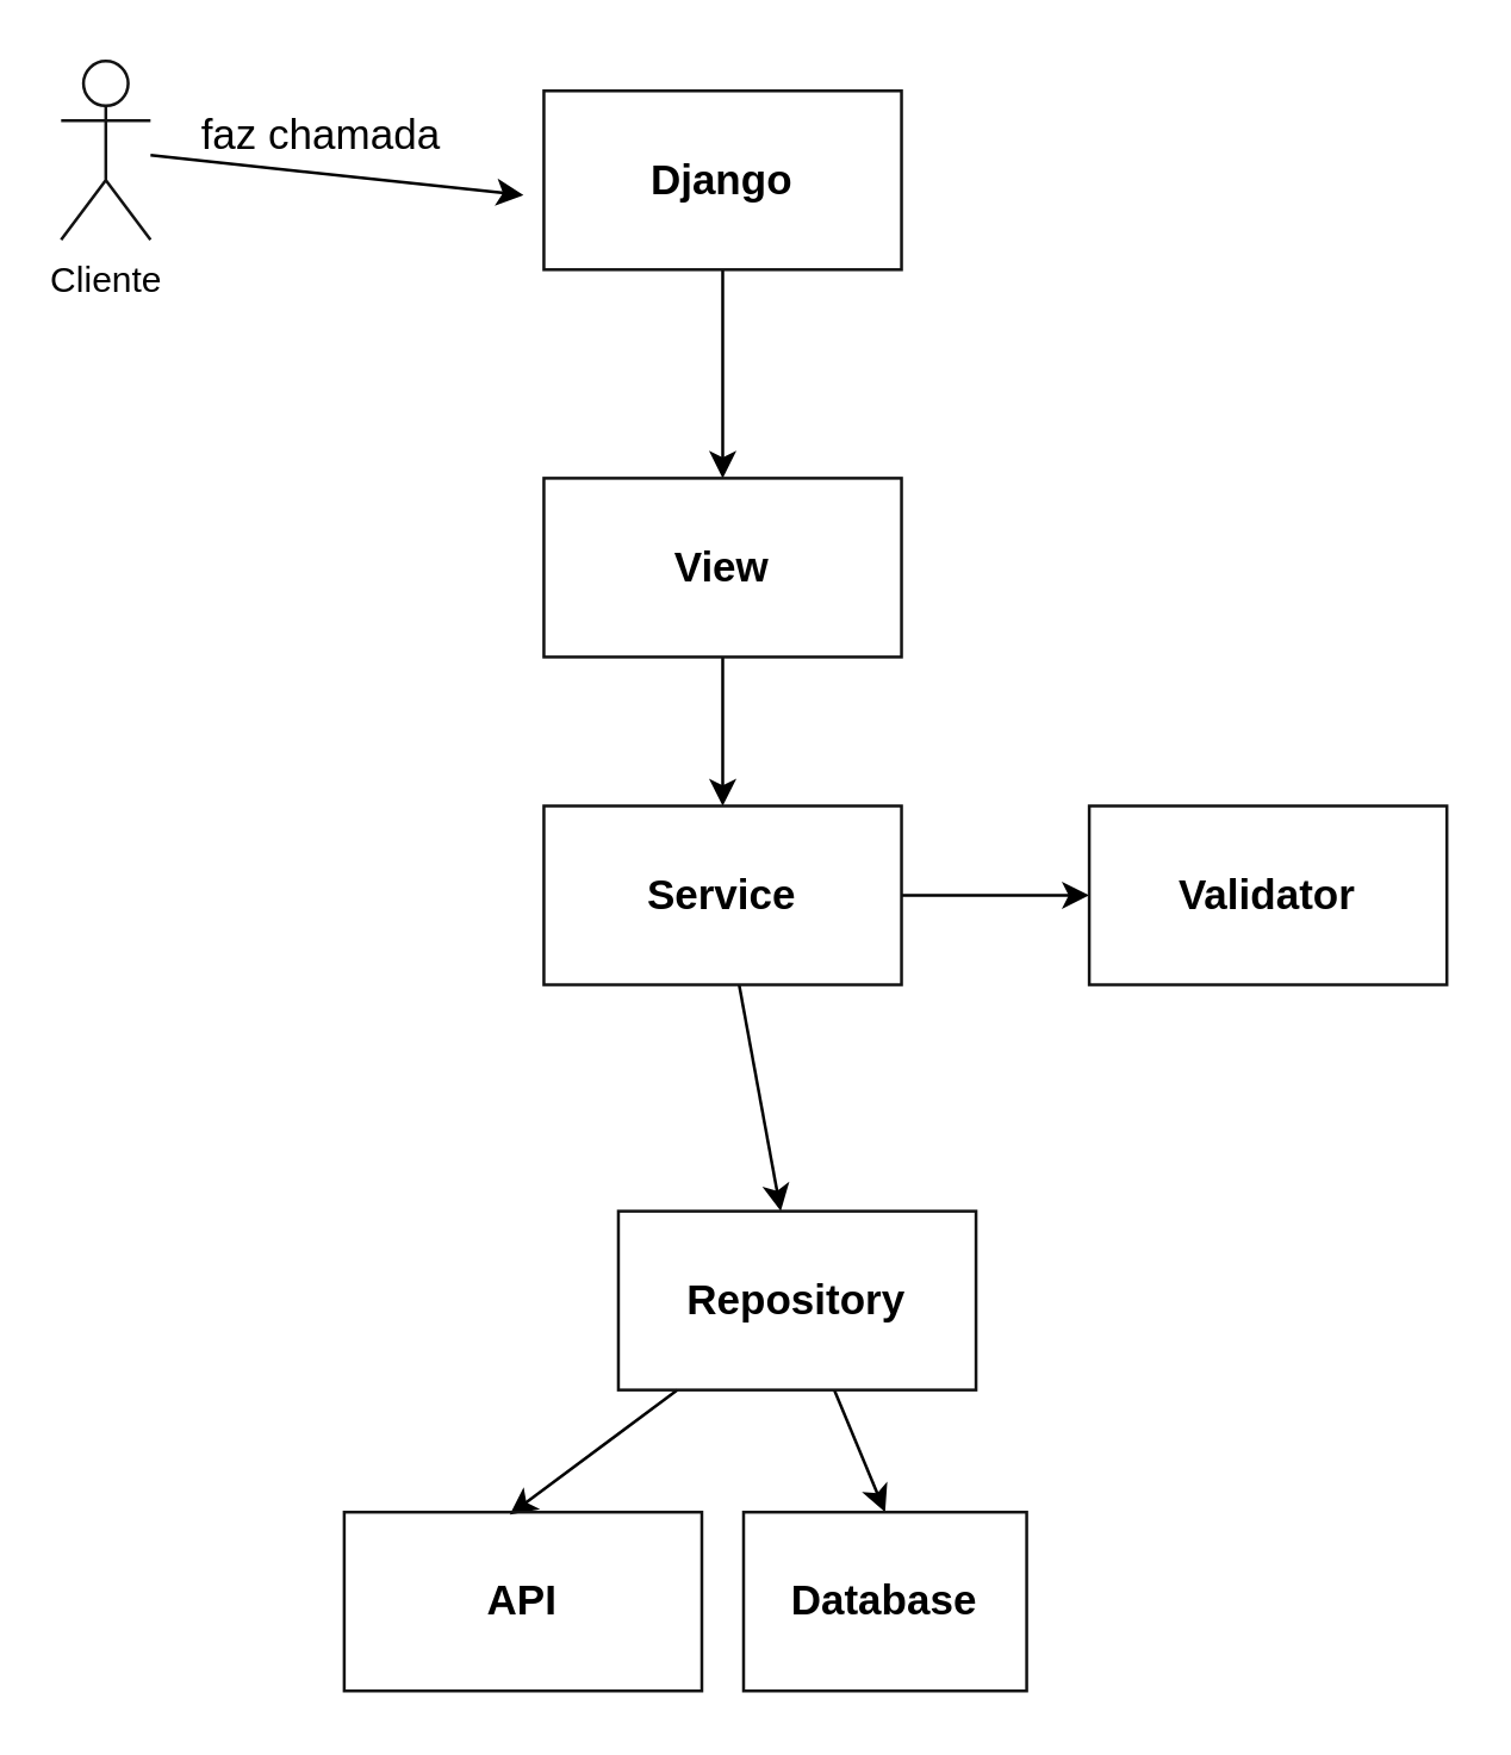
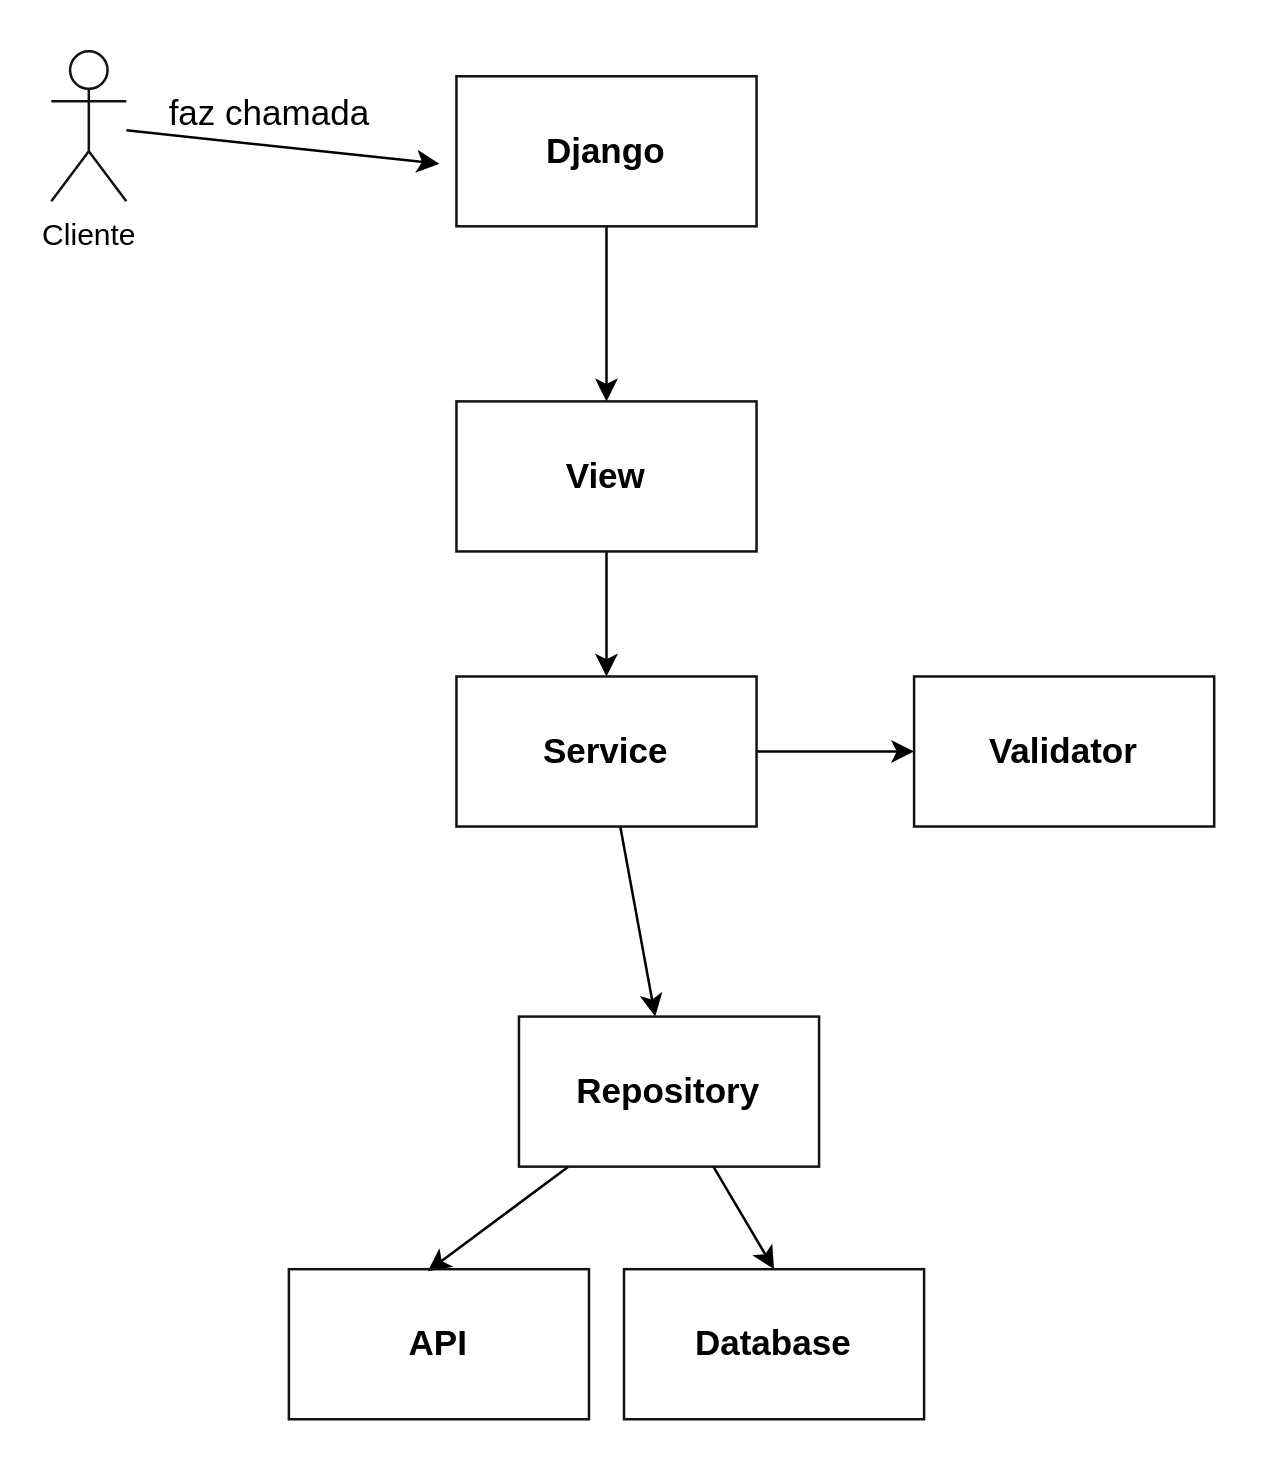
- <mxCell id="17" value="Database" style="rounded=0;whiteSpace=wrap;html=1;fillColor=none;strokeColor=#121212;fontColor=#000000;fontSize=14;fontStyle=1" vertex="1" parent="1"><mxGeometry x="249" y="507" width="95" height="60" as="geometry" /></mxCell>
+ <mxCell id="17" value="Database" style="rounded=0;whiteSpace=wrap;html=1;fillColor=none;strokeColor=#121212;fontColor=#000000;fontSize=14;fontStyle=1" vertex="1" parent="1"><mxGeometry x="249" y="507" width="120" height="60" as="geometry" /></mxCell>
